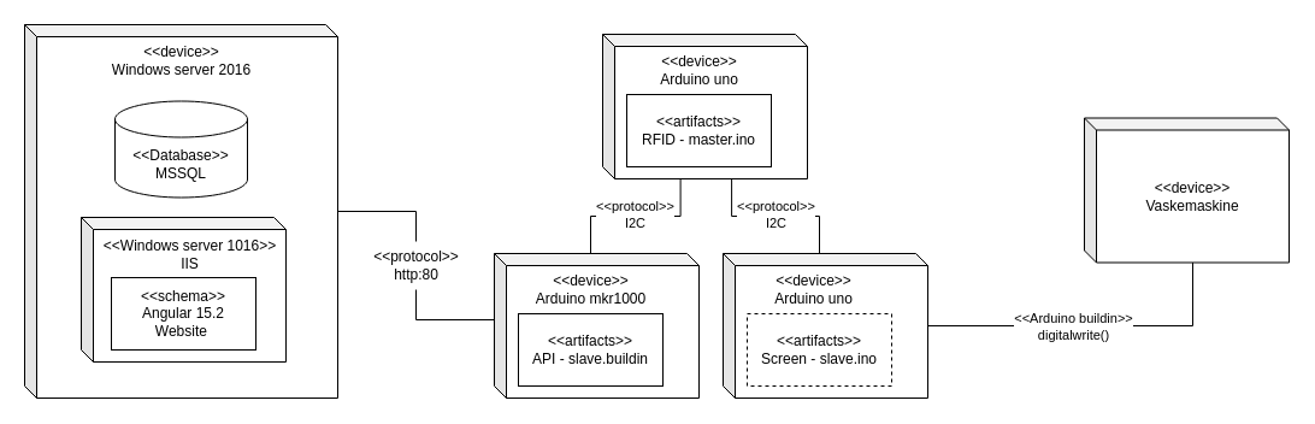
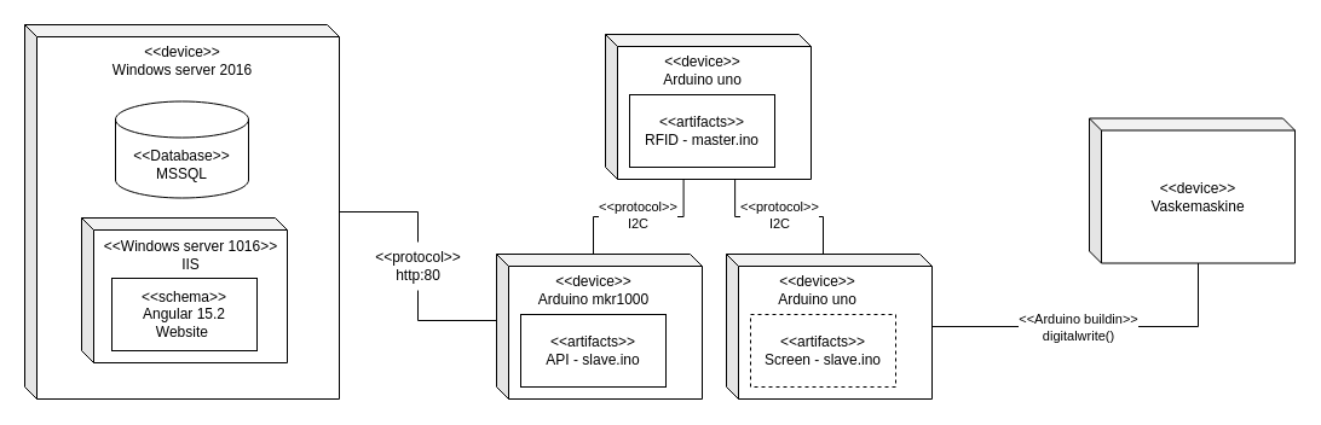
- <mxCell id="21" value="&amp;lt;&amp;lt;artifacts&amp;gt;&amp;gt;&lt;br&gt;API - slave.buildin" style="rounded=0;whiteSpace=wrap;html=1;" parent="1" vertex="1"><mxGeometry x="430" y="260" width="120" height="60" as="geometry" /></mxCell>
+ <mxCell id="21" value="&amp;lt;&amp;lt;artifacts&amp;gt;&amp;gt;&lt;br&gt;API - slave.ino" style="rounded=0;whiteSpace=wrap;html=1;" parent="1" vertex="1"><mxGeometry x="430" y="260" width="120" height="60" as="geometry" /></mxCell>
